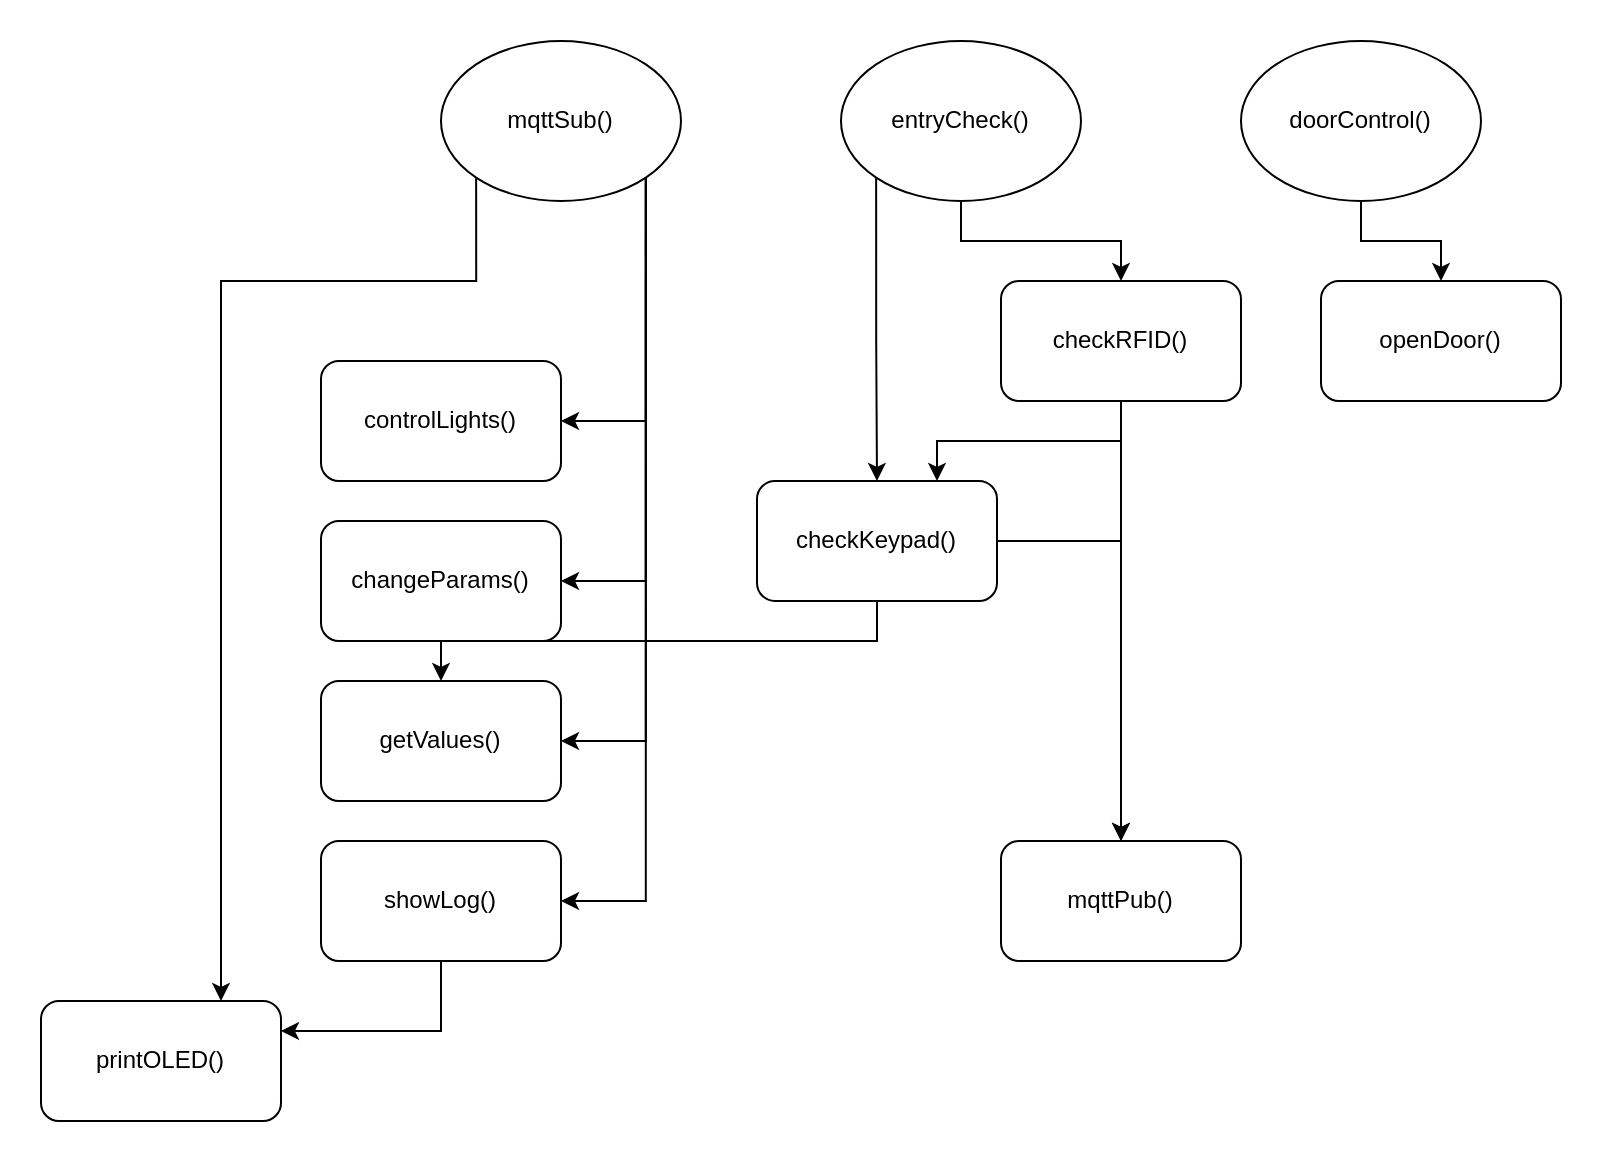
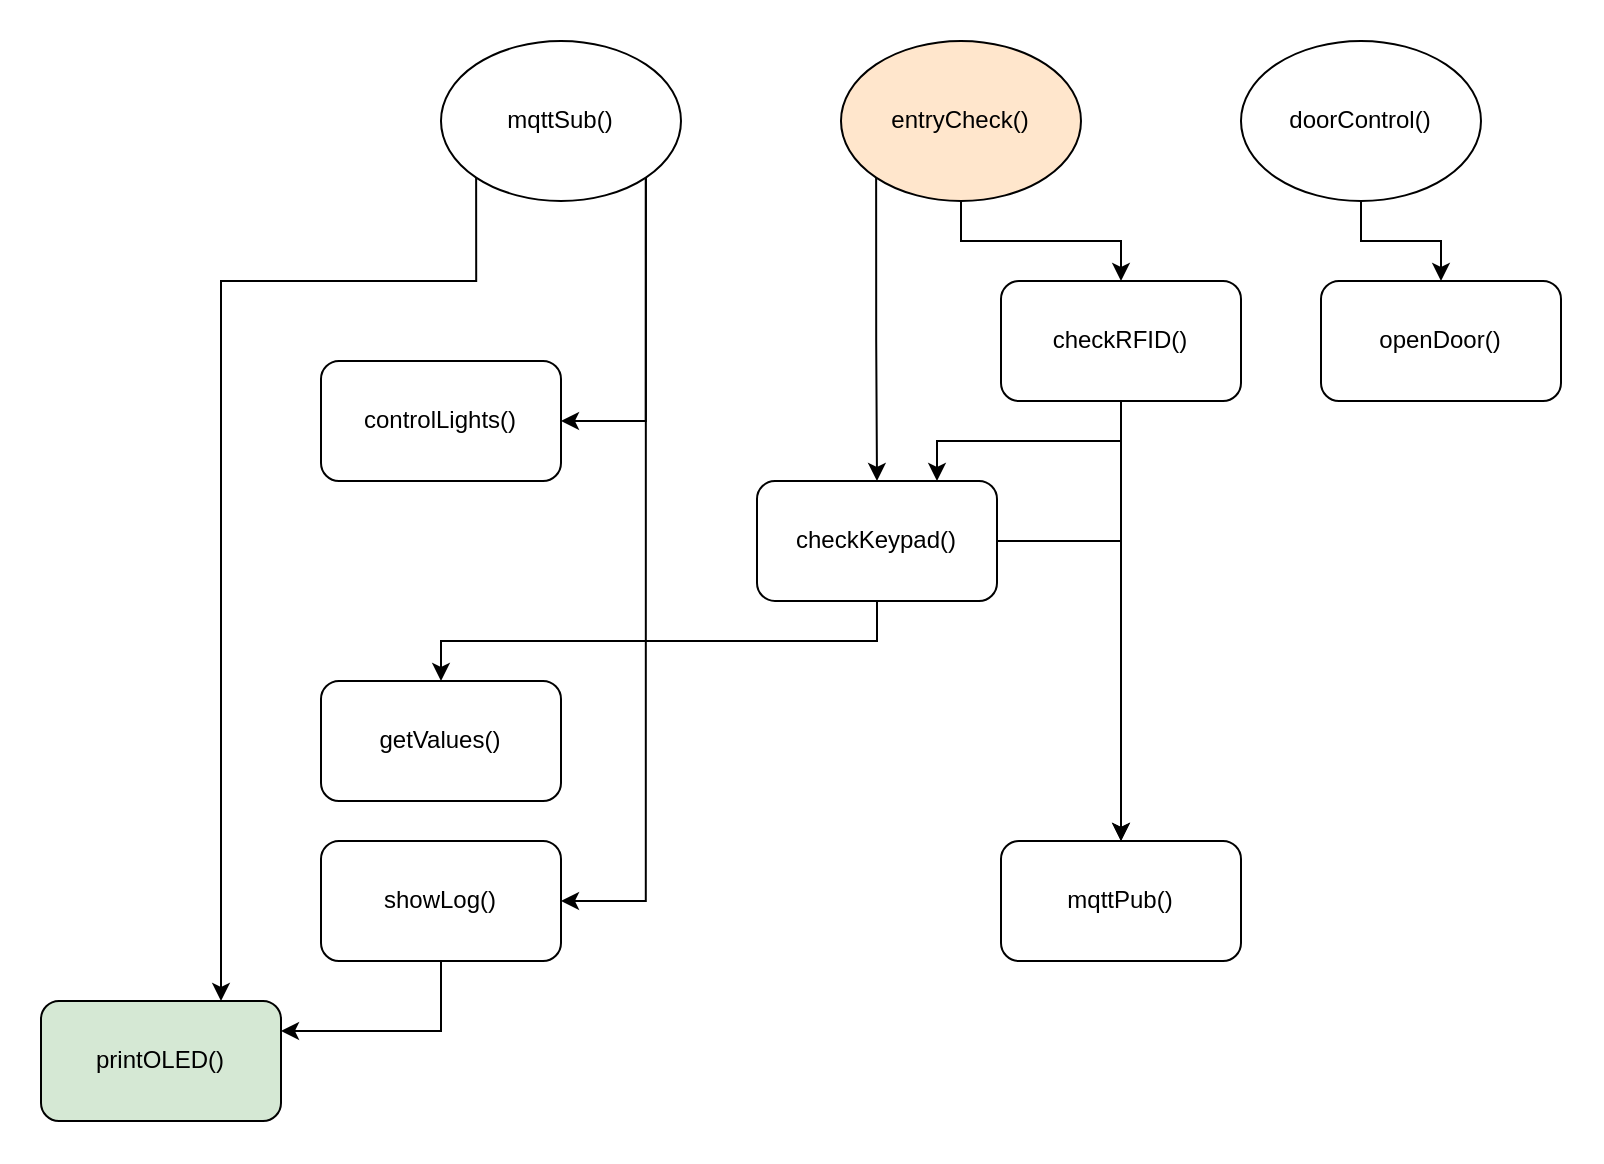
- <mxCell id="10" value="entryCheck()" style="ellipse;whiteSpace=wrap;html=1;" vertex="1" parent="1"><mxGeometry x="420" y="20" width="120" height="80" as="geometry" /></mxCell>
+ <mxCell id="10" value="entryCheck()" style="ellipse;whiteSpace=wrap;html=1;fillColor=#ffe6cc;" vertex="1" parent="1"><mxGeometry x="420" y="20" width="120" height="80" as="geometry" /></mxCell>
- <mxCell id="15" value="changeParams()" style="rounded=1;whiteSpace=wrap;html=1;" vertex="1" parent="1"><mxGeometry x="160" y="260" width="120" height="60" as="geometry" /></mxCell>
- <mxCell id="4" style="edgeStyle=orthogonalEdgeStyle;rounded=0;orthogonalLoop=1;jettySize=auto;html=1;exitX=1;exitY=1;exitDx=0;exitDy=0;entryX=1;entryY=0.5;entryDx=0;entryDy=0;" edge="1" parent="1" source="7" target="15"><mxGeometry relative="1" as="geometry" /></mxCell>
- <mxCell id="5" style="edgeStyle=orthogonalEdgeStyle;rounded=0;orthogonalLoop=1;jettySize=auto;html=1;exitX=1;exitY=1;exitDx=0;exitDy=0;entryX=1;entryY=0.5;entryDx=0;entryDy=0;" edge="1" parent="1" source="7" target="16"><mxGeometry relative="1" as="geometry" /></mxCell>
- <mxCell id="13" value="printOLED()" style="rounded=1;whiteSpace=wrap;html=1;" vertex="1" parent="1"><mxGeometry x="20" y="500" width="120" height="60" as="geometry" /></mxCell>
+ <mxCell id="13" value="printOLED()" style="rounded=1;whiteSpace=wrap;html=1;fillColor=#d5e8d4;" vertex="1" parent="1"><mxGeometry x="20" y="500" width="120" height="60" as="geometry" /></mxCell>
